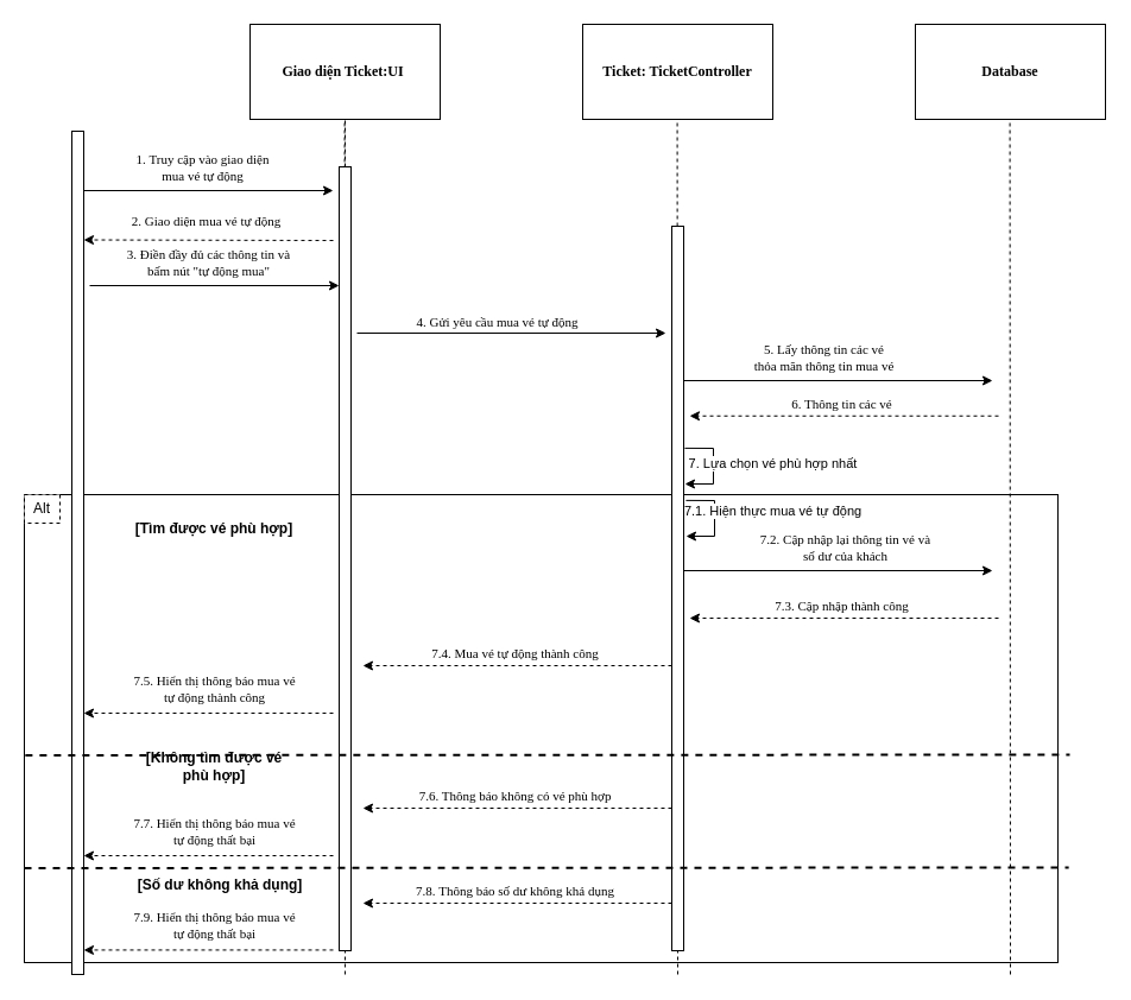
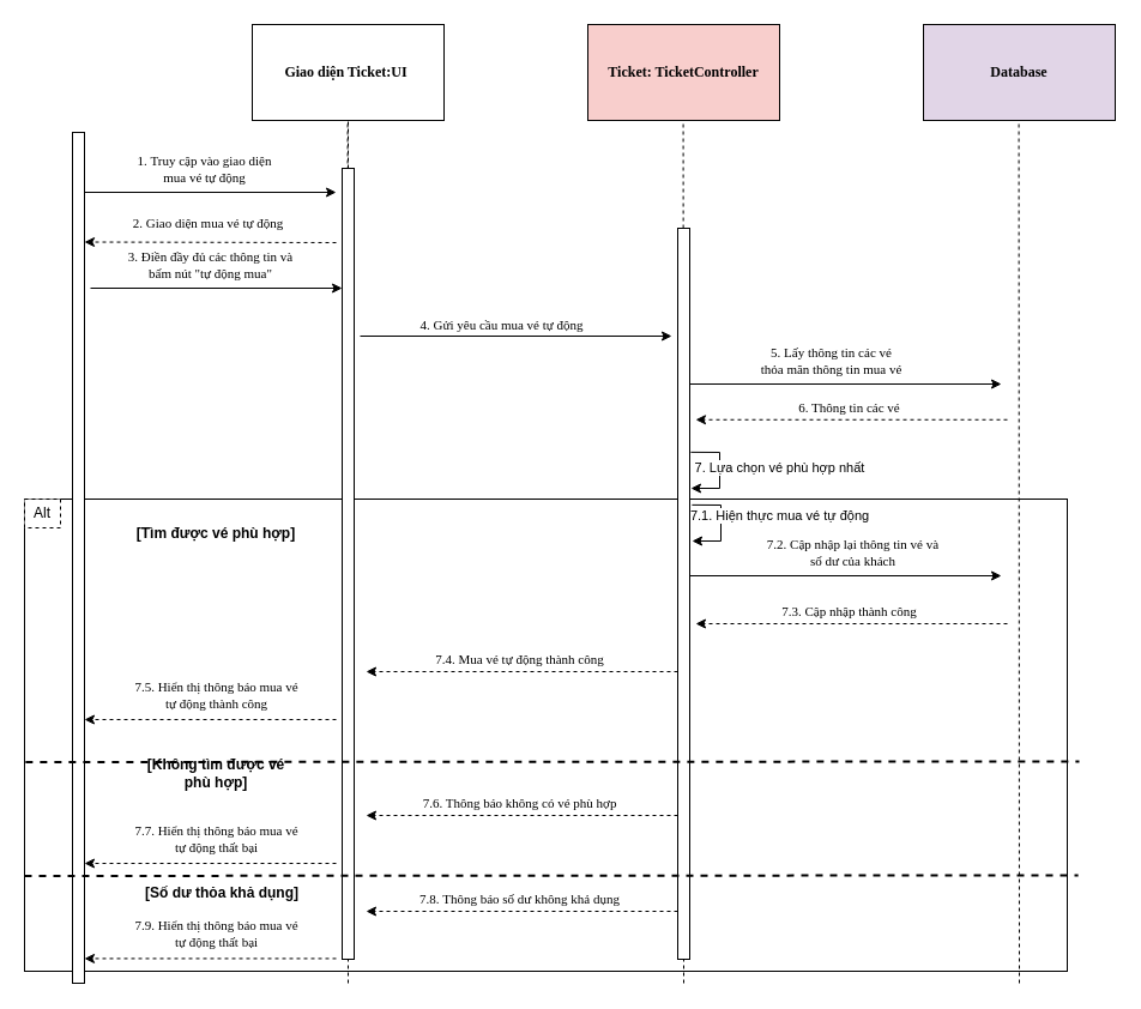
- <mxCell id="4" value="Ticket: TicketController" style="rounded=0;whiteSpace=wrap;html=1;fontFamily=Verdana;fontStyle=1" vertex="1" parent="1"><mxGeometry x="490" y="20" width="160" height="80" as="geometry" /></mxCell>
+ <mxCell id="4" value="Ticket: TicketController" style="rounded=0;whiteSpace=wrap;html=1;fontFamily=Verdana;fontStyle=1;fillColor=#f8cecc;" vertex="1" parent="1"><mxGeometry x="490" y="20" width="160" height="80" as="geometry" /></mxCell>
- <mxCell id="5" value="Database" style="rounded=0;whiteSpace=wrap;html=1;fontFamily=Verdana;fontStyle=1" vertex="1" parent="1"><mxGeometry x="770" y="20" width="160" height="80" as="geometry" /></mxCell>
+ <mxCell id="5" value="Database" style="rounded=0;whiteSpace=wrap;html=1;fontFamily=Verdana;fontStyle=1;fillColor=#e1d5e7;" vertex="1" parent="1"><mxGeometry x="770" y="20" width="160" height="80" as="geometry" /></mxCell>
- <mxCell id="40" value="[Số dư không khả dụng]" style="text;html=1;strokeColor=none;fillColor=none;align=center;verticalAlign=middle;whiteSpace=wrap;rounded=0;fontStyle=1" vertex="1" parent="1"><mxGeometry x="110" y="730" width="150" height="30" as="geometry" /></mxCell>
+ <mxCell id="40" value="[Số dư thỏa khả dụng]" style="text;html=1;strokeColor=none;fillColor=none;align=center;verticalAlign=middle;whiteSpace=wrap;rounded=0;fontStyle=1" vertex="1" parent="1"><mxGeometry x="110" y="730" width="150" height="30" as="geometry" /></mxCell>
